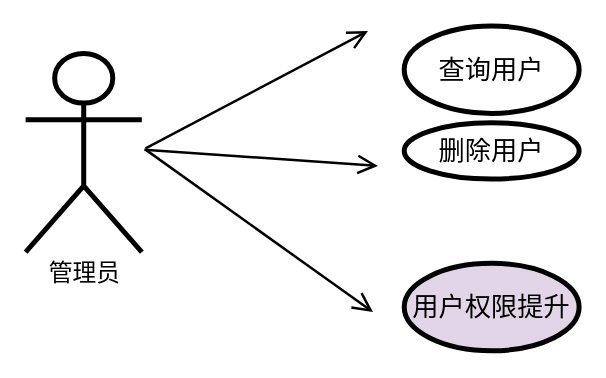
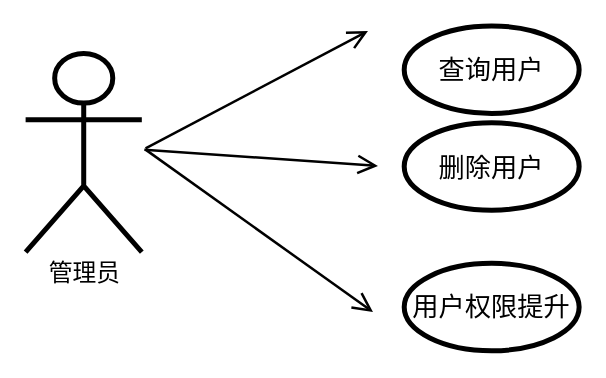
- <mxCell id="7" value="&lt;font style=&quot;font-size: 21px;&quot;&gt;删除用户&lt;/font&gt;" style="ellipse;whiteSpace=wrap;html=1;strokeWidth=4;" parent="1" vertex="1"><mxGeometry x="323" y="97.5" width="140" height="45" as="geometry" /></mxCell>
+ <mxCell id="7" value="&lt;font style=&quot;font-size: 21px;&quot;&gt;删除用户&lt;/font&gt;" style="ellipse;whiteSpace=wrap;html=1;strokeWidth=4;" parent="1" vertex="1"><mxGeometry x="323" y="97.5" width="140" height="70" as="geometry" /></mxCell>
- <mxCell id="8" value="&lt;font style=&quot;font-size: 21px;&quot;&gt;用户权限提升&lt;/font&gt;" style="ellipse;whiteSpace=wrap;html=1;strokeWidth=4;fillColor=#e1d5e7;" parent="1" vertex="1"><mxGeometry x="323" y="210" width="140" height="70" as="geometry" /></mxCell>
+ <mxCell id="8" value="&lt;font style=&quot;font-size: 21px;&quot;&gt;用户权限提升&lt;/font&gt;" style="ellipse;whiteSpace=wrap;html=1;strokeWidth=4;" parent="1" vertex="1"><mxGeometry x="323" y="210" width="140" height="70" as="geometry" /></mxCell>
